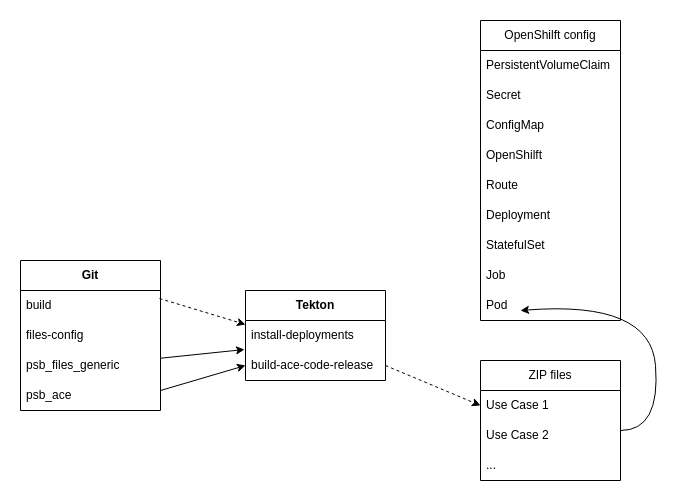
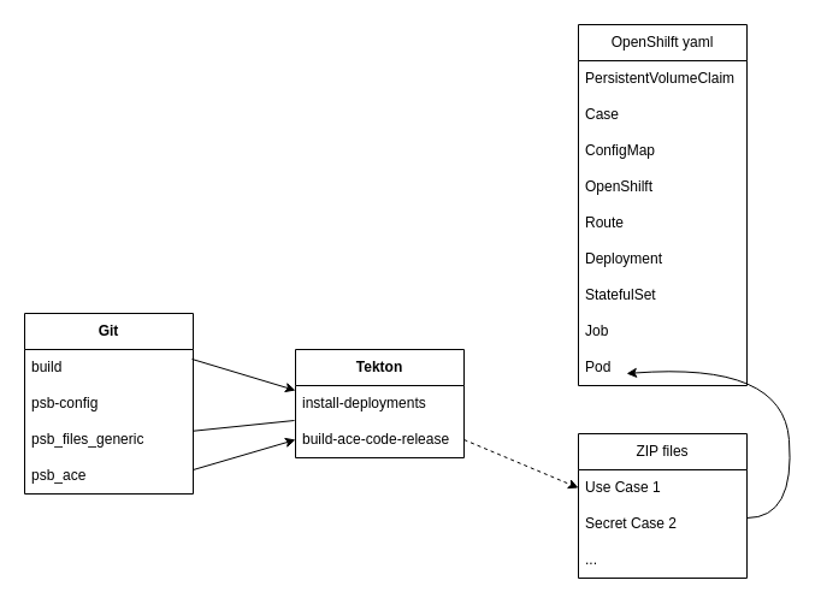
- <mxCell id="10" value="OpenShilft config" style="swimlane;fontStyle=0;childLayout=stackLayout;horizontal=1;startSize=30;horizontalStack=0;resizeParent=1;resizeParentMax=0;resizeLast=0;collapsible=1;marginBottom=0;whiteSpace=wrap;html=1;" vertex="1" parent="1"><mxGeometry x="480" y="20" width="140" height="300" as="geometry" /></mxCell>
+ <mxCell id="10" value="OpenShilft yaml" style="swimlane;fontStyle=0;childLayout=stackLayout;horizontal=1;startSize=30;horizontalStack=0;resizeParent=1;resizeParentMax=0;resizeLast=0;collapsible=1;marginBottom=0;whiteSpace=wrap;html=1;" vertex="1" parent="1"><mxGeometry x="480" y="20" width="140" height="300" as="geometry" /></mxCell>
- <mxCell id="12" value="Secret" style="text;strokeColor=none;fillColor=none;align=left;verticalAlign=middle;spacingLeft=4;spacingRight=4;overflow=hidden;points=[[0,0.5],[1,0.5]];portConstraint=eastwest;rotatable=0;whiteSpace=wrap;html=1;" vertex="1" parent="10"><mxGeometry y="60" width="140" height="30" as="geometry" /></mxCell>
+ <mxCell id="12" value="Case" style="text;strokeColor=none;fillColor=none;align=left;verticalAlign=middle;spacingLeft=4;spacingRight=4;overflow=hidden;points=[[0,0.5],[1,0.5]];portConstraint=eastwest;rotatable=0;whiteSpace=wrap;html=1;" vertex="1" parent="10"><mxGeometry y="60" width="140" height="30" as="geometry" /></mxCell>
- <mxCell id="24" value="" style="endArrow=classic;html=1;rounded=0;exitX=0.993;exitY=0.267;exitDx=0;exitDy=0;entryX=0;entryY=0.133;entryDx=0;entryDy=0;entryPerimeter=0;exitPerimeter=0;dashed=1;" edge="1" parent="1" source="3" target="8"><mxGeometry width="50" height="50" relative="1" as="geometry"><mxPoint x="180" y="310" as="sourcePoint" /><mxPoint x="240" y="330" as="targetPoint" /></mxGeometry></mxCell>
+ <mxCell id="24" value="" style="endArrow=classic;html=1;rounded=0;exitX=0.993;exitY=0.267;exitDx=0;exitDy=0;entryX=0;entryY=0.133;entryDx=0;entryDy=0;entryPerimeter=0;exitPerimeter=0;" edge="1" parent="1" source="3" target="8"><mxGeometry width="50" height="50" relative="1" as="geometry"><mxPoint x="180" y="310" as="sourcePoint" /><mxPoint x="240" y="330" as="targetPoint" /></mxGeometry></mxCell>
- <mxCell id="4" value="files-config" style="text;strokeColor=none;fillColor=none;align=left;verticalAlign=middle;spacingLeft=4;spacingRight=4;overflow=hidden;points=[[0,0.5],[1,0.5]];portConstraint=eastwest;rotatable=0;whiteSpace=wrap;html=1;" vertex="1" parent="2"><mxGeometry y="60" width="140" height="30" as="geometry" /></mxCell>
+ <mxCell id="4" value="psb-config" style="text;strokeColor=none;fillColor=none;align=left;verticalAlign=middle;spacingLeft=4;spacingRight=4;overflow=hidden;points=[[0,0.5],[1,0.5]];portConstraint=eastwest;rotatable=0;whiteSpace=wrap;html=1;" vertex="1" parent="2"><mxGeometry y="60" width="140" height="30" as="geometry" /></mxCell>
- <mxCell id="25" value="" style="endArrow=classic;html=1;rounded=0;entryX=-0.007;entryY=-0.033;entryDx=0;entryDy=0;entryPerimeter=0;" edge="1" parent="1" source="5" target="9"><mxGeometry width="50" height="50" relative="1" as="geometry"><mxPoint x="170" y="339" as="sourcePoint" /><mxPoint x="230" y="350" as="targetPoint" /></mxGeometry></mxCell>
+ <mxCell id="25" value="" style="endArrow=none;html=1;rounded=0;entryX=-0.007;entryY=-0.033;entryDx=0;entryDy=0;entryPerimeter=0;" edge="1" parent="1" source="5" target="9"><mxGeometry width="50" height="50" relative="1" as="geometry"><mxPoint x="170" y="339" as="sourcePoint" /><mxPoint x="230" y="350" as="targetPoint" /></mxGeometry></mxCell>
- <mxCell id="22" value="Use Case 2" style="text;strokeColor=none;fillColor=none;align=left;verticalAlign=middle;spacingLeft=4;spacingRight=4;overflow=hidden;points=[[0,0.5],[1,0.5]];portConstraint=eastwest;rotatable=0;whiteSpace=wrap;html=1;" vertex="1" parent="20"><mxGeometry y="60" width="140" height="30" as="geometry" /></mxCell>
+ <mxCell id="22" value="Secret Case 2" style="text;strokeColor=none;fillColor=none;align=left;verticalAlign=middle;spacingLeft=4;spacingRight=4;overflow=hidden;points=[[0,0.5],[1,0.5]];portConstraint=eastwest;rotatable=0;whiteSpace=wrap;html=1;" vertex="1" parent="20"><mxGeometry y="60" width="140" height="30" as="geometry" /></mxCell>
